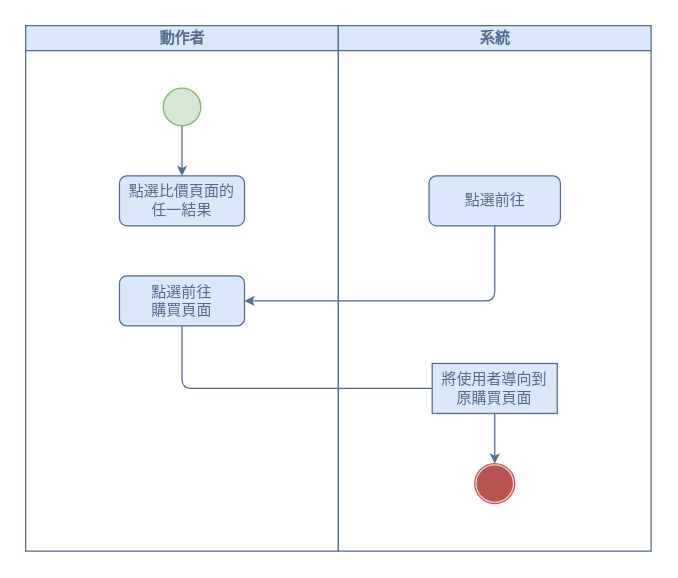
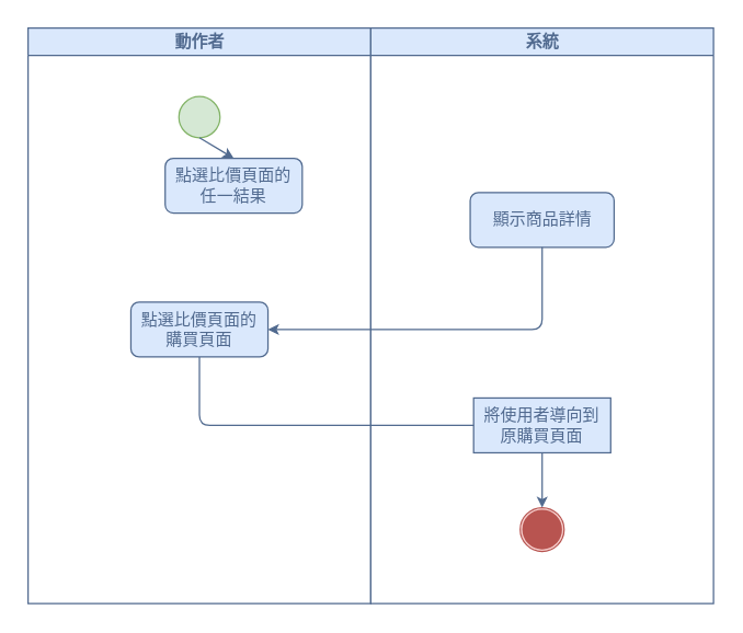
- <mxCell id="3" value="&lt;font color=&quot;#516a8f&quot;&gt;點選比價頁面的&lt;br&gt;任一結果&lt;/font&gt;" style="rounded=1;whiteSpace=wrap;html=1;shadow=0;comic=0;labelBackgroundColor=none;strokeWidth=1;fontFamily=Verdana;fontSize=12;align=center;arcSize=15;fillColor=#dae8fc;strokeColor=#516A8F;glass=0;" parent="2" vertex="1"><mxGeometry x="75" y="120" width="100" height="40" as="geometry" /></mxCell>
+ <mxCell id="3" value="&lt;font color=&quot;#516a8f&quot;&gt;點選比價頁面的&lt;br&gt;任一結果&lt;/font&gt;" style="rounded=1;whiteSpace=wrap;html=1;shadow=0;comic=0;labelBackgroundColor=none;strokeWidth=1;fontFamily=Verdana;fontSize=12;align=center;arcSize=15;fillColor=#dae8fc;strokeColor=#516A8F;glass=0;" parent="2" vertex="1"><mxGeometry x="100" y="95" width="100" height="40" as="geometry" /></mxCell>
- <mxCell id="8" value="&lt;font color=&quot;#516a8f&quot;&gt;點選前往&lt;/font&gt;" style="rounded=1;whiteSpace=wrap;html=1;shadow=0;comic=0;labelBackgroundColor=none;strokeWidth=1;fontFamily=Verdana;fontSize=12;align=center;arcSize=15;fillColor=#dae8fc;strokeColor=#516A8F;glass=0;" parent="7" vertex="1"><mxGeometry x="72.5" y="120" width="105" height="40" as="geometry" /></mxCell>
+ <mxCell id="8" value="&lt;font color=&quot;#516a8f&quot;&gt;顯示商品詳情&lt;/font&gt;" style="rounded=1;whiteSpace=wrap;html=1;shadow=0;comic=0;labelBackgroundColor=none;strokeWidth=1;fontFamily=Verdana;fontSize=12;align=center;arcSize=15;fillColor=#dae8fc;strokeColor=#516A8F;glass=0;" parent="7" vertex="1"><mxGeometry x="72.5" y="120" width="105" height="40" as="geometry" /></mxCell>
- <mxCell id="6" value="&lt;font color=&quot;#516a8f&quot;&gt;點選前往&lt;br&gt;購買頁面&lt;/font&gt;" style="rounded=1;whiteSpace=wrap;html=1;shadow=0;comic=0;labelBackgroundColor=none;strokeWidth=1;fontFamily=Verdana;fontSize=12;align=center;arcSize=15;fillColor=#dae8fc;strokeColor=#516A8F;glass=0;" parent="2" vertex="1"><mxGeometry x="75" y="200" width="100" height="40" as="geometry" /></mxCell>
+ <mxCell id="6" value="&lt;font color=&quot;#516a8f&quot;&gt;點選比價頁面的&lt;br&gt;購買頁面&lt;/font&gt;" style="rounded=1;whiteSpace=wrap;html=1;shadow=0;comic=0;labelBackgroundColor=none;strokeWidth=1;fontFamily=Verdana;fontSize=12;align=center;arcSize=15;fillColor=#dae8fc;strokeColor=#516A8F;glass=0;" parent="2" vertex="1"><mxGeometry x="75" y="200" width="100" height="40" as="geometry" /></mxCell>
